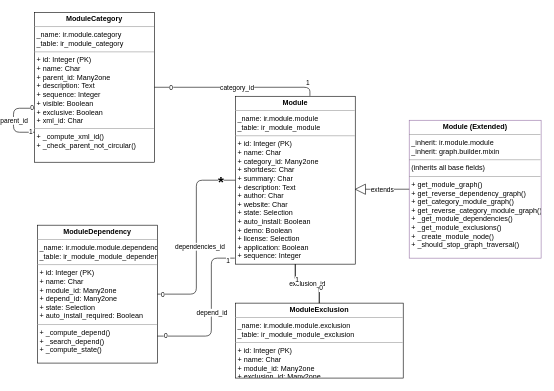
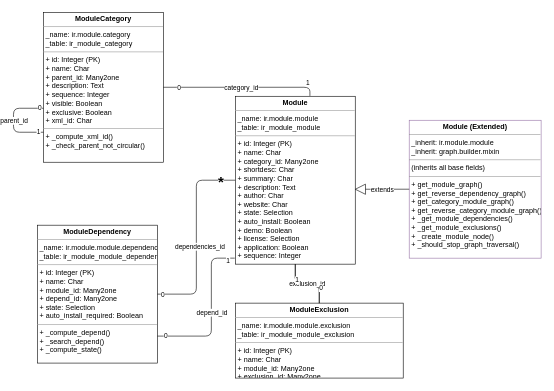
- <mxCell id="2" value="&lt;p style=&quot;margin:0px;margin-top:4px;text-align:center;&quot;&gt;&lt;b&gt;ModuleCategory&lt;/b&gt;&lt;/p&gt;&lt;hr size=&quot;1&quot;/&gt;&lt;p style=&quot;margin:0px;margin-left:4px;&quot;&gt;_name: ir.module.category&lt;br/&gt;_table: ir_module_category&lt;/p&gt;&lt;hr size=&quot;1&quot;/&gt;&lt;p style=&quot;margin:0px;margin-left:4px;&quot;&gt;+ id: Integer (PK)&lt;br/&gt;+ name: Char&lt;br/&gt;+ parent_id: Many2one&lt;br/&gt;+ description: Text&lt;br/&gt;+ sequence: Integer&lt;br/&gt;+ visible: Boolean&lt;br/&gt;+ exclusive: Boolean&lt;br/&gt;+ xml_id: Char&lt;/p&gt;&lt;hr size=&quot;1&quot;/&gt;&lt;p style=&quot;margin:0px;margin-left:4px;&quot;&gt;+ _compute_xml_id()&lt;br/&gt;+ _check_parent_not_circular()&lt;/p&gt;" style="verticalAlign=top;align=left;overflow=fill;fontSize=12;fontFamily=Helvetica;html=1;" parent="1" vertex="1"><mxGeometry x="55" y="20" width="200" height="250" as="geometry" /></mxCell>
+ <mxCell id="2" value="&lt;p style=&quot;margin:0px;margin-top:4px;text-align:center;&quot;&gt;&lt;b&gt;ModuleCategory&lt;/b&gt;&lt;/p&gt;&lt;hr size=&quot;1&quot;/&gt;&lt;p style=&quot;margin:0px;margin-left:4px;&quot;&gt;_name: ir.module.category&lt;br/&gt;_table: ir_module_category&lt;/p&gt;&lt;hr size=&quot;1&quot;/&gt;&lt;p style=&quot;margin:0px;margin-left:4px;&quot;&gt;+ id: Integer (PK)&lt;br/&gt;+ name: Char&lt;br/&gt;+ parent_id: Many2one&lt;br/&gt;+ description: Text&lt;br/&gt;+ sequence: Integer&lt;br/&gt;+ visible: Boolean&lt;br/&gt;+ exclusive: Boolean&lt;br/&gt;+ xml_id: Char&lt;/p&gt;&lt;hr size=&quot;1&quot;/&gt;&lt;p style=&quot;margin:0px;margin-left:4px;&quot;&gt;+ _compute_xml_id()&lt;br/&gt;+ _check_parent_not_circular()&lt;/p&gt;" style="verticalAlign=top;align=left;overflow=fill;fontSize=12;fontFamily=Helvetica;html=1;" parent="1" vertex="1"><mxGeometry x="70" y="20" width="200" height="250" as="geometry" /></mxCell>
